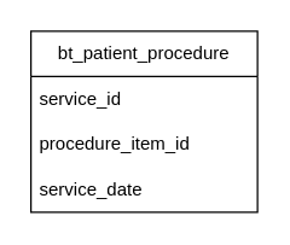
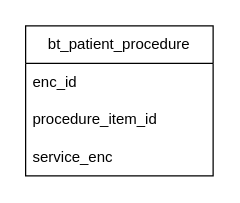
- <mxCell id="3" value="service_id" style="text;strokeColor=none;fillColor=none;align=left;verticalAlign=middle;spacingLeft=4;spacingRight=4;overflow=hidden;points=[[0,0.5],[1,0.5]];portConstraint=eastwest;rotatable=0;whiteSpace=wrap;html=1;" vertex="1" parent="2"><mxGeometry y="30" width="150" height="30" as="geometry" /></mxCell>
+ <mxCell id="3" value="enc_id" style="text;strokeColor=none;fillColor=none;align=left;verticalAlign=middle;spacingLeft=4;spacingRight=4;overflow=hidden;points=[[0,0.5],[1,0.5]];portConstraint=eastwest;rotatable=0;whiteSpace=wrap;html=1;" vertex="1" parent="2"><mxGeometry y="30" width="150" height="30" as="geometry" /></mxCell>
- <mxCell id="5" value="service_date" style="text;strokeColor=none;fillColor=none;align=left;verticalAlign=middle;spacingLeft=4;spacingRight=4;overflow=hidden;points=[[0,0.5],[1,0.5]];portConstraint=eastwest;rotatable=0;whiteSpace=wrap;html=1;" vertex="1" parent="2"><mxGeometry y="90" width="150" height="30" as="geometry" /></mxCell>
+ <mxCell id="5" value="service_enc" style="text;strokeColor=none;fillColor=none;align=left;verticalAlign=middle;spacingLeft=4;spacingRight=4;overflow=hidden;points=[[0,0.5],[1,0.5]];portConstraint=eastwest;rotatable=0;whiteSpace=wrap;html=1;" vertex="1" parent="2"><mxGeometry y="90" width="150" height="30" as="geometry" /></mxCell>
